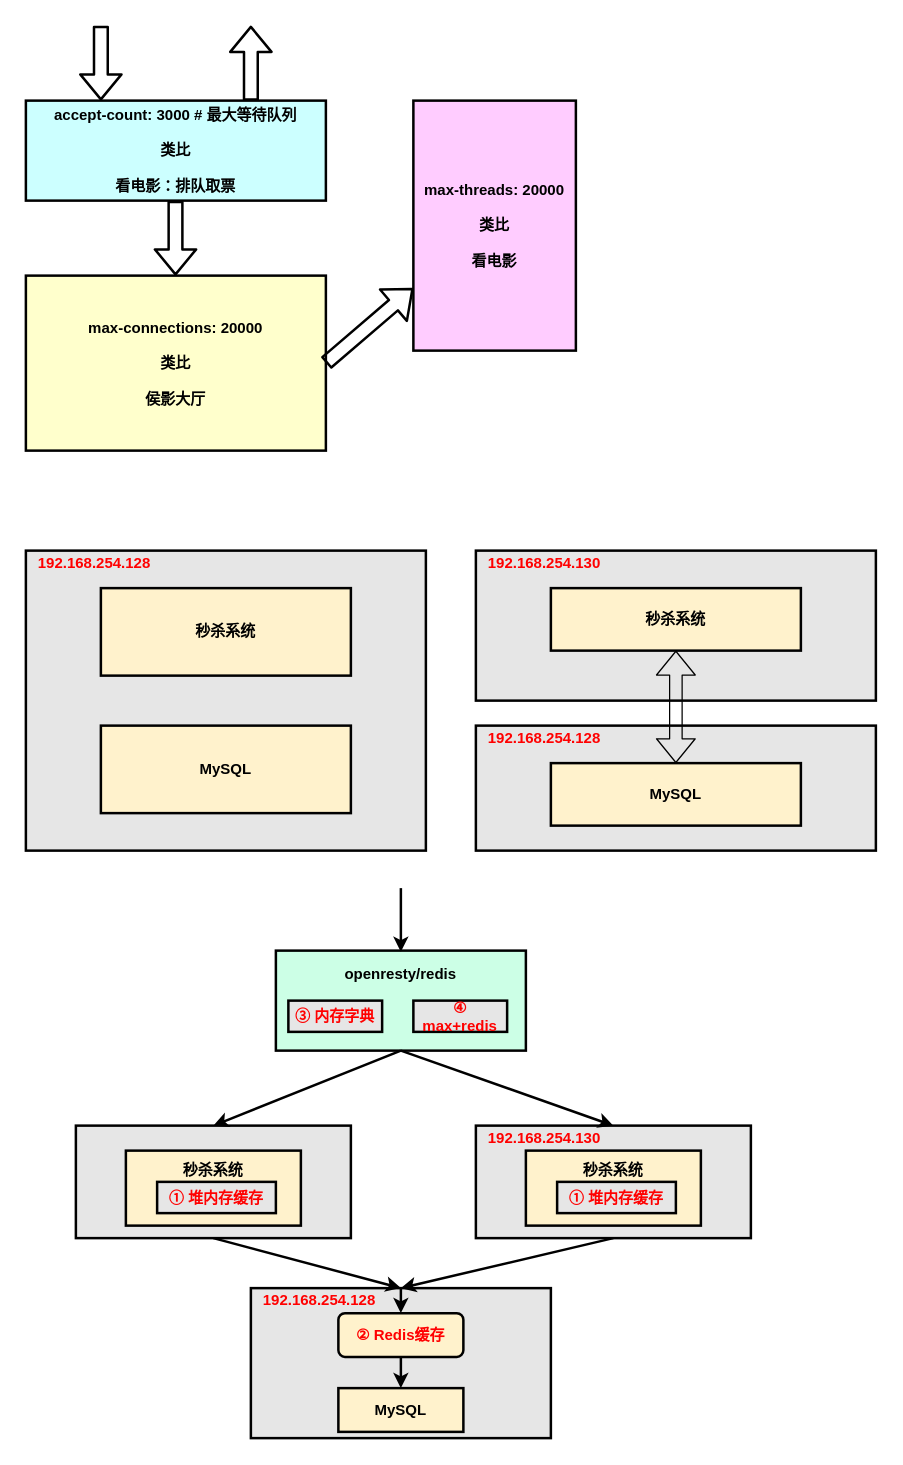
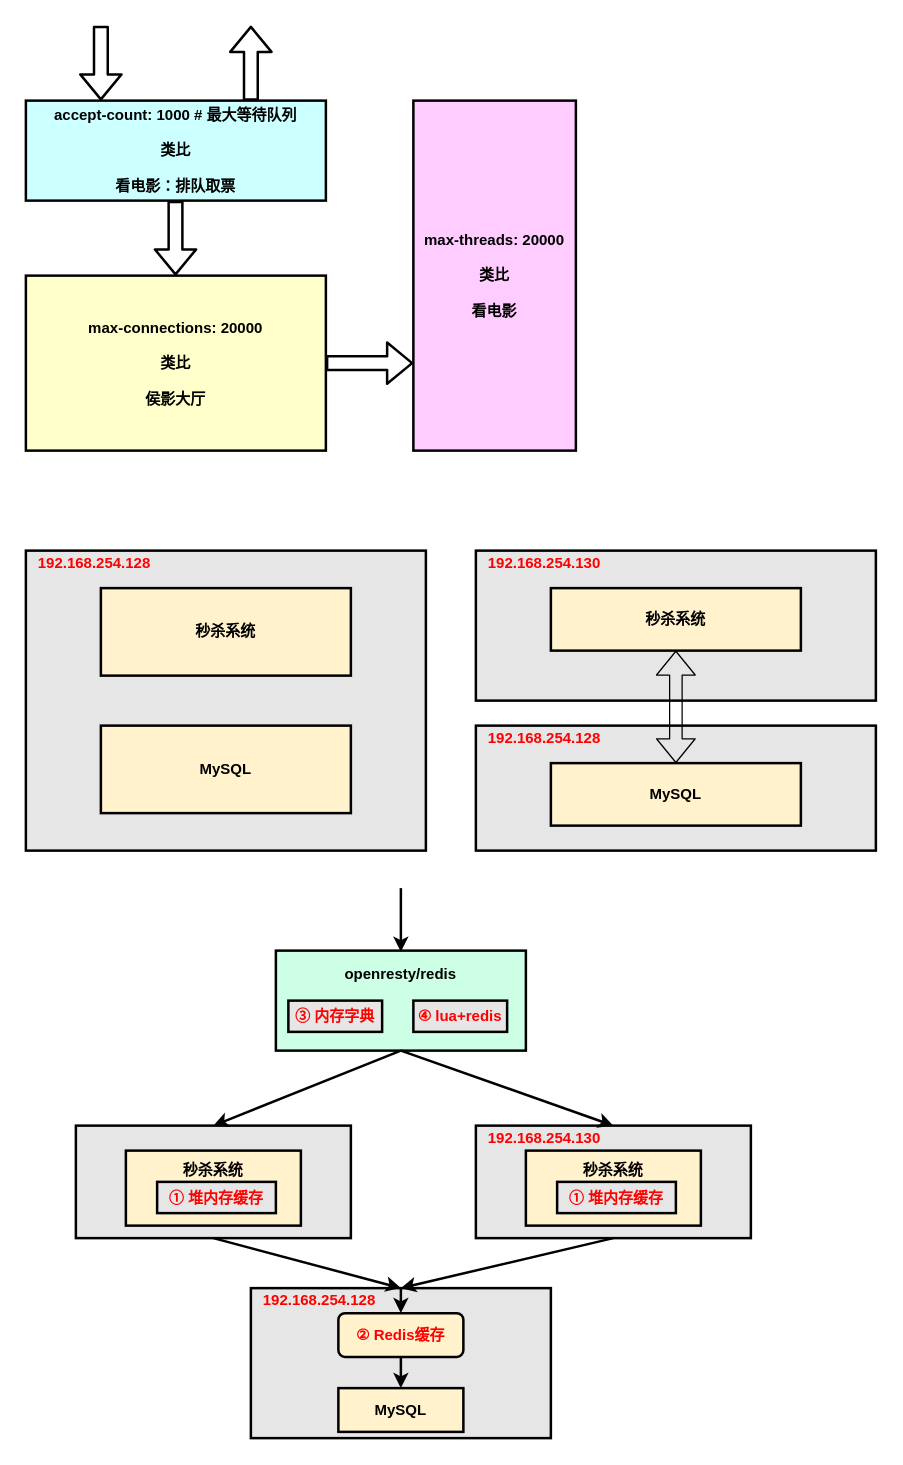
- <mxCell id="4" value="&lt;b&gt;accept-count: 3000 # 最大等待队列&lt;br&gt;&lt;br&gt;类比&lt;br&gt;&lt;br&gt;看电影：排队取票&lt;br&gt;&lt;/b&gt;" style="rounded=0;whiteSpace=wrap;html=1;strokeWidth=2;fillColor=#CCFFFF;" parent="1" vertex="1"><mxGeometry x="20" y="80" width="240" height="80" as="geometry" /></mxCell>
+ <mxCell id="4" value="&lt;b&gt;accept-count: 1000 # 最大等待队列&lt;br&gt;&lt;br&gt;类比&lt;br&gt;&lt;br&gt;看电影：排队取票&lt;br&gt;&lt;/b&gt;" style="rounded=0;whiteSpace=wrap;html=1;strokeWidth=2;fillColor=#CCFFFF;" parent="1" vertex="1"><mxGeometry x="20" y="80" width="240" height="80" as="geometry" /></mxCell>
- <mxCell id="9" value="&lt;b&gt;max-threads: 20000&lt;br&gt;&lt;br&gt;类比&lt;br&gt;&lt;br&gt;看电影&lt;br&gt;&lt;/b&gt;" style="rounded=0;whiteSpace=wrap;html=1;strokeWidth=2;fillColor=#FFCCFF;" parent="1" vertex="1"><mxGeometry x="330" y="80" width="130" height="200" as="geometry" /></mxCell>
+ <mxCell id="9" value="&lt;b&gt;max-threads: 20000&lt;br&gt;&lt;br&gt;类比&lt;br&gt;&lt;br&gt;看电影&lt;br&gt;&lt;/b&gt;" style="rounded=0;whiteSpace=wrap;html=1;strokeWidth=2;fillColor=#FFCCFF;" parent="1" vertex="1"><mxGeometry x="330" y="80" width="130" height="280" as="geometry" /></mxCell>
- <mxCell id="38" value="&lt;b&gt;&lt;font color=&quot;#ff0000&quot;&gt;④ max+redis&lt;/font&gt;&lt;br&gt;&lt;/b&gt;" style="rounded=0;whiteSpace=wrap;html=1;strokeWidth=2;fillColor=#E6E6E6;" parent="1" vertex="1"><mxGeometry x="330" y="800" width="75" height="25" as="geometry" /></mxCell>
+ <mxCell id="38" value="&lt;b&gt;&lt;font color=&quot;#ff0000&quot;&gt;④ lua+redis&lt;/font&gt;&lt;br&gt;&lt;/b&gt;" style="rounded=0;whiteSpace=wrap;html=1;strokeWidth=2;fillColor=#E6E6E6;" parent="1" vertex="1"><mxGeometry x="330" y="800" width="75" height="25" as="geometry" /></mxCell>
